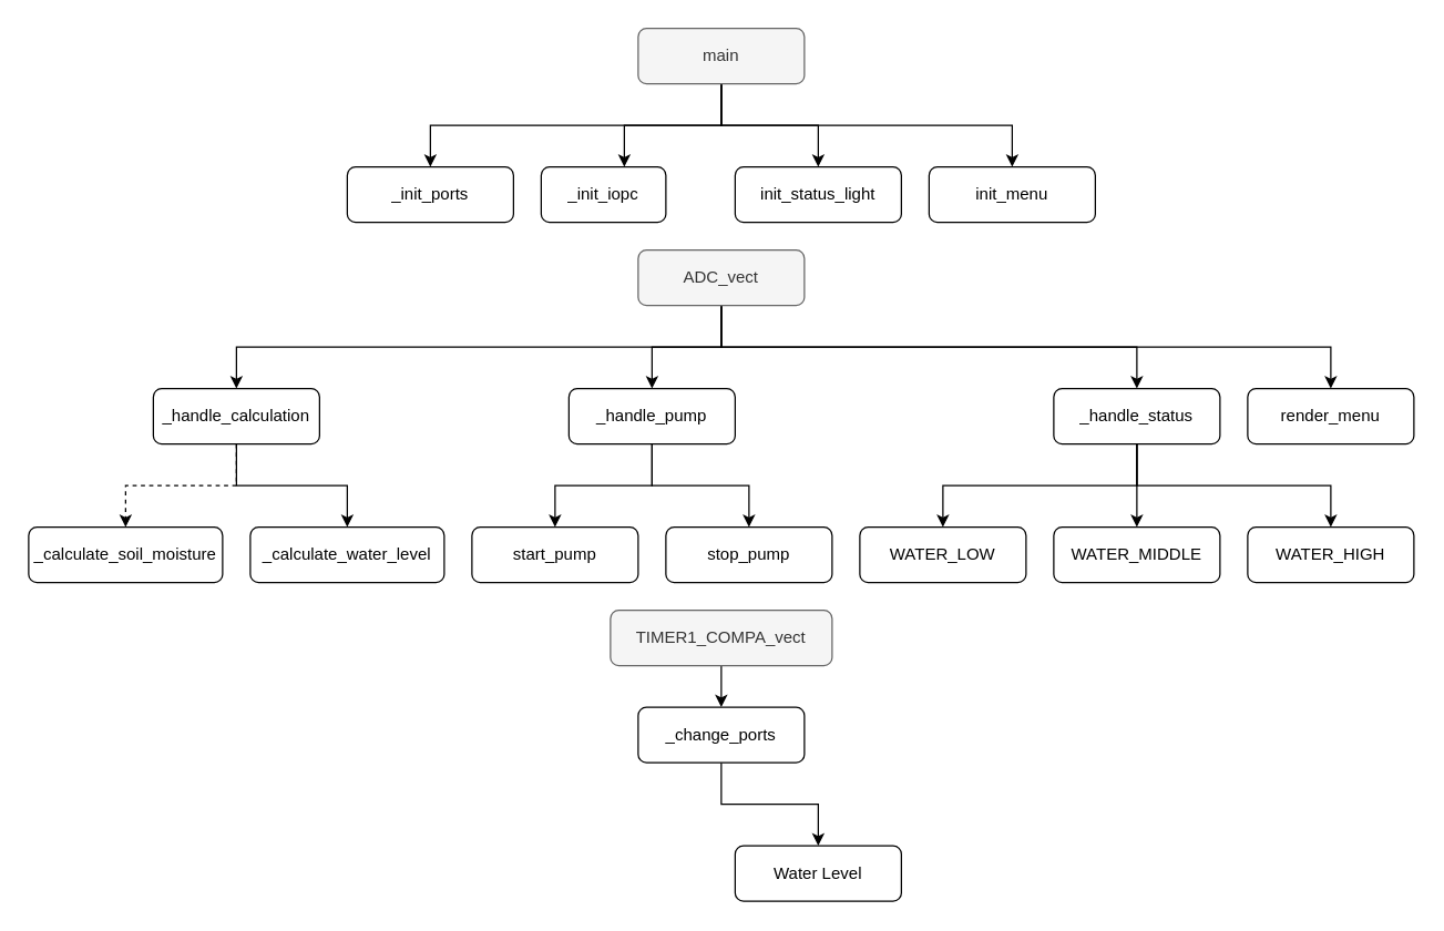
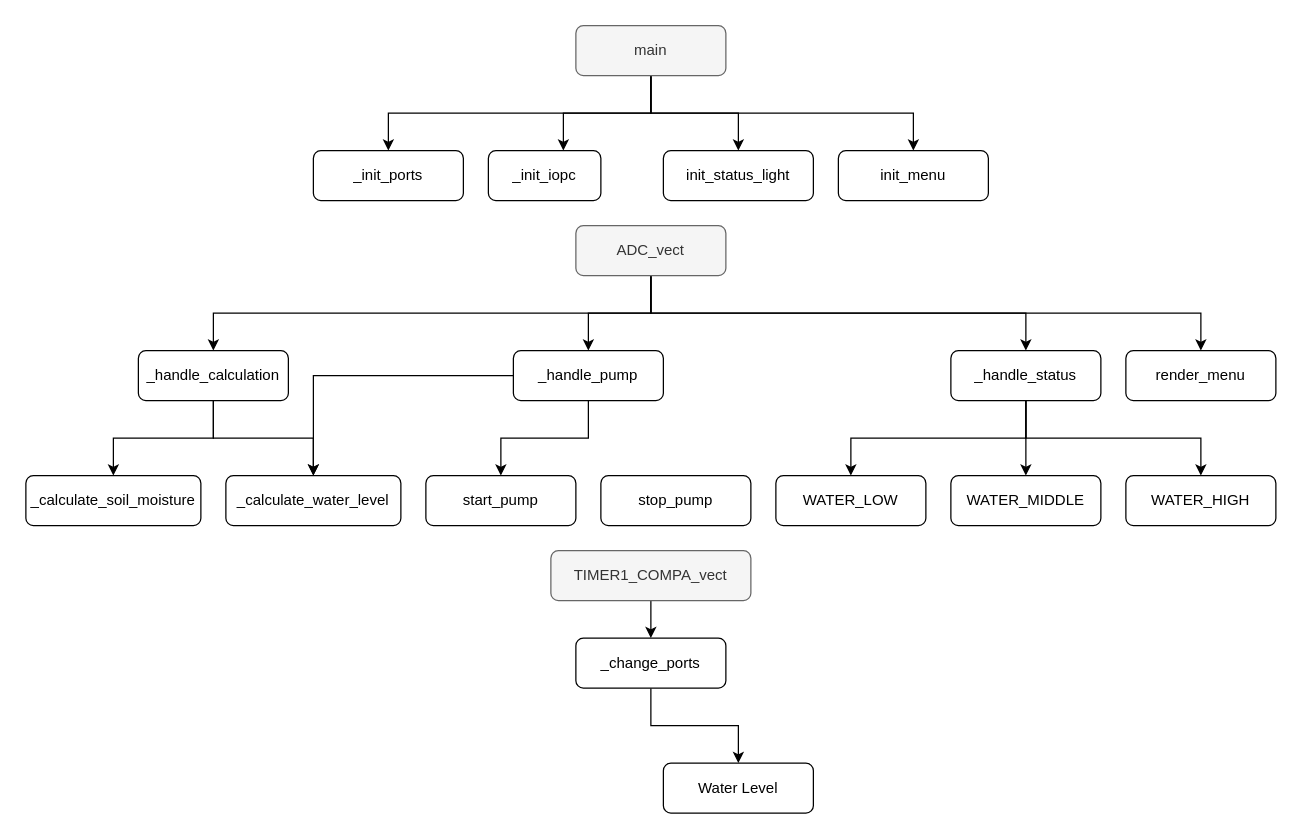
- <mxCell id="18" value="" style="edgeStyle=orthogonalEdgeStyle;rounded=0;orthogonalLoop=1;jettySize=auto;html=1;dashed=1;" edge="1" parent="1" source="20" target="29"><mxGeometry relative="1" as="geometry" /></mxCell>
+ <mxCell id="18" value="" style="edgeStyle=orthogonalEdgeStyle;rounded=0;orthogonalLoop=1;jettySize=auto;html=1;" edge="1" parent="1" source="20" target="29"><mxGeometry relative="1" as="geometry" /></mxCell>
- <mxCell id="21" value="" style="edgeStyle=orthogonalEdgeStyle;rounded=0;orthogonalLoop=1;jettySize=auto;html=1;" edge="1" parent="1" source="23" target="31"><mxGeometry relative="1" as="geometry" /></mxCell>
+ <mxCell id="21" value="" style="edgeStyle=orthogonalEdgeStyle;rounded=0;orthogonalLoop=1;jettySize=auto;html=1;" edge="1" parent="1" source="23" target="30"><mxGeometry relative="1" as="geometry" /></mxCell>
